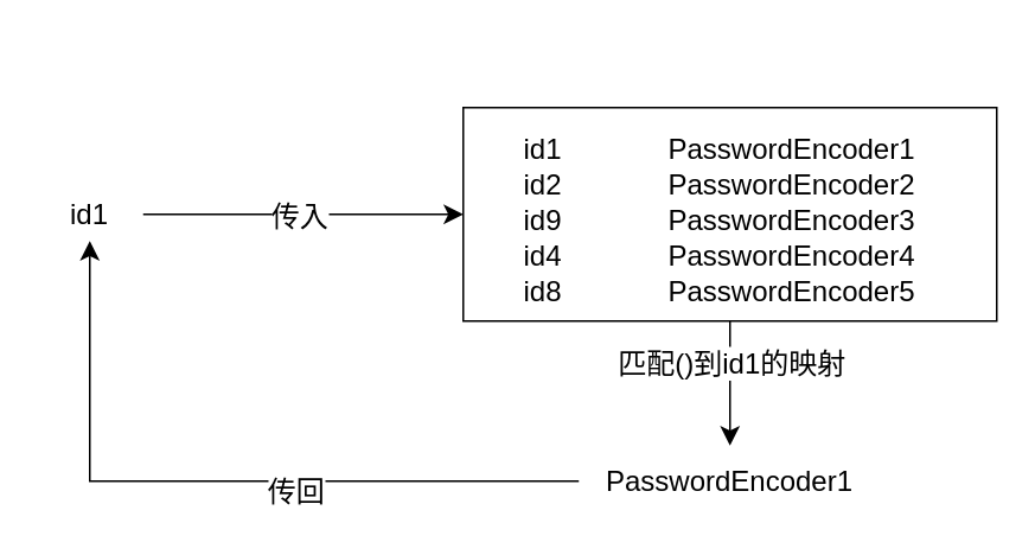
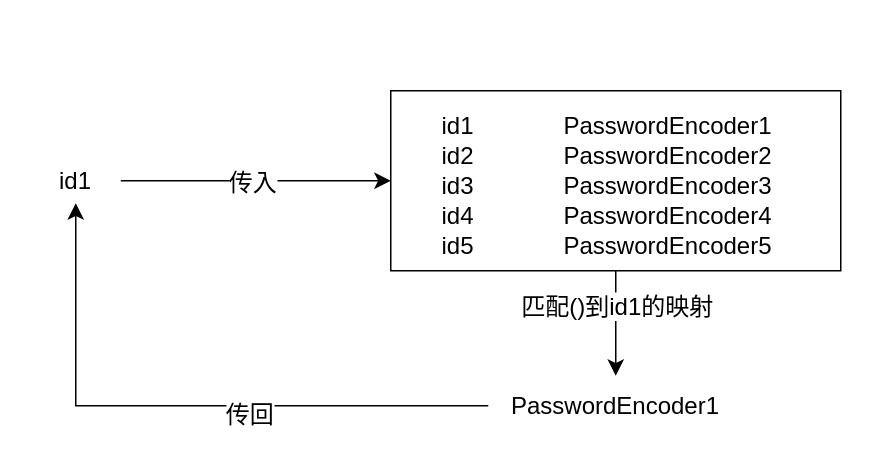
- <mxCell id="9" value="id9" style="text;html=1;strokeColor=none;fillColor=none;align=center;verticalAlign=middle;whiteSpace=wrap;rounded=0;fontSize=16;" vertex="1" parent="5"><mxGeometry x="10" y="90" width="70" height="25" as="geometry" /></mxCell>
+ <mxCell id="9" value="id3" style="text;html=1;strokeColor=none;fillColor=none;align=center;verticalAlign=middle;whiteSpace=wrap;rounded=0;fontSize=16;" vertex="1" parent="5"><mxGeometry x="10" y="90" width="70" height="25" as="geometry" /></mxCell>
- <mxCell id="11" value="id8" style="text;html=1;strokeColor=none;fillColor=none;align=center;verticalAlign=middle;whiteSpace=wrap;rounded=0;fontSize=16;" vertex="1" parent="5"><mxGeometry x="10" y="130" width="70" height="25" as="geometry" /></mxCell>
+ <mxCell id="11" value="id5" style="text;html=1;strokeColor=none;fillColor=none;align=center;verticalAlign=middle;whiteSpace=wrap;rounded=0;fontSize=16;" vertex="1" parent="5"><mxGeometry x="10" y="130" width="70" height="25" as="geometry" /></mxCell>
